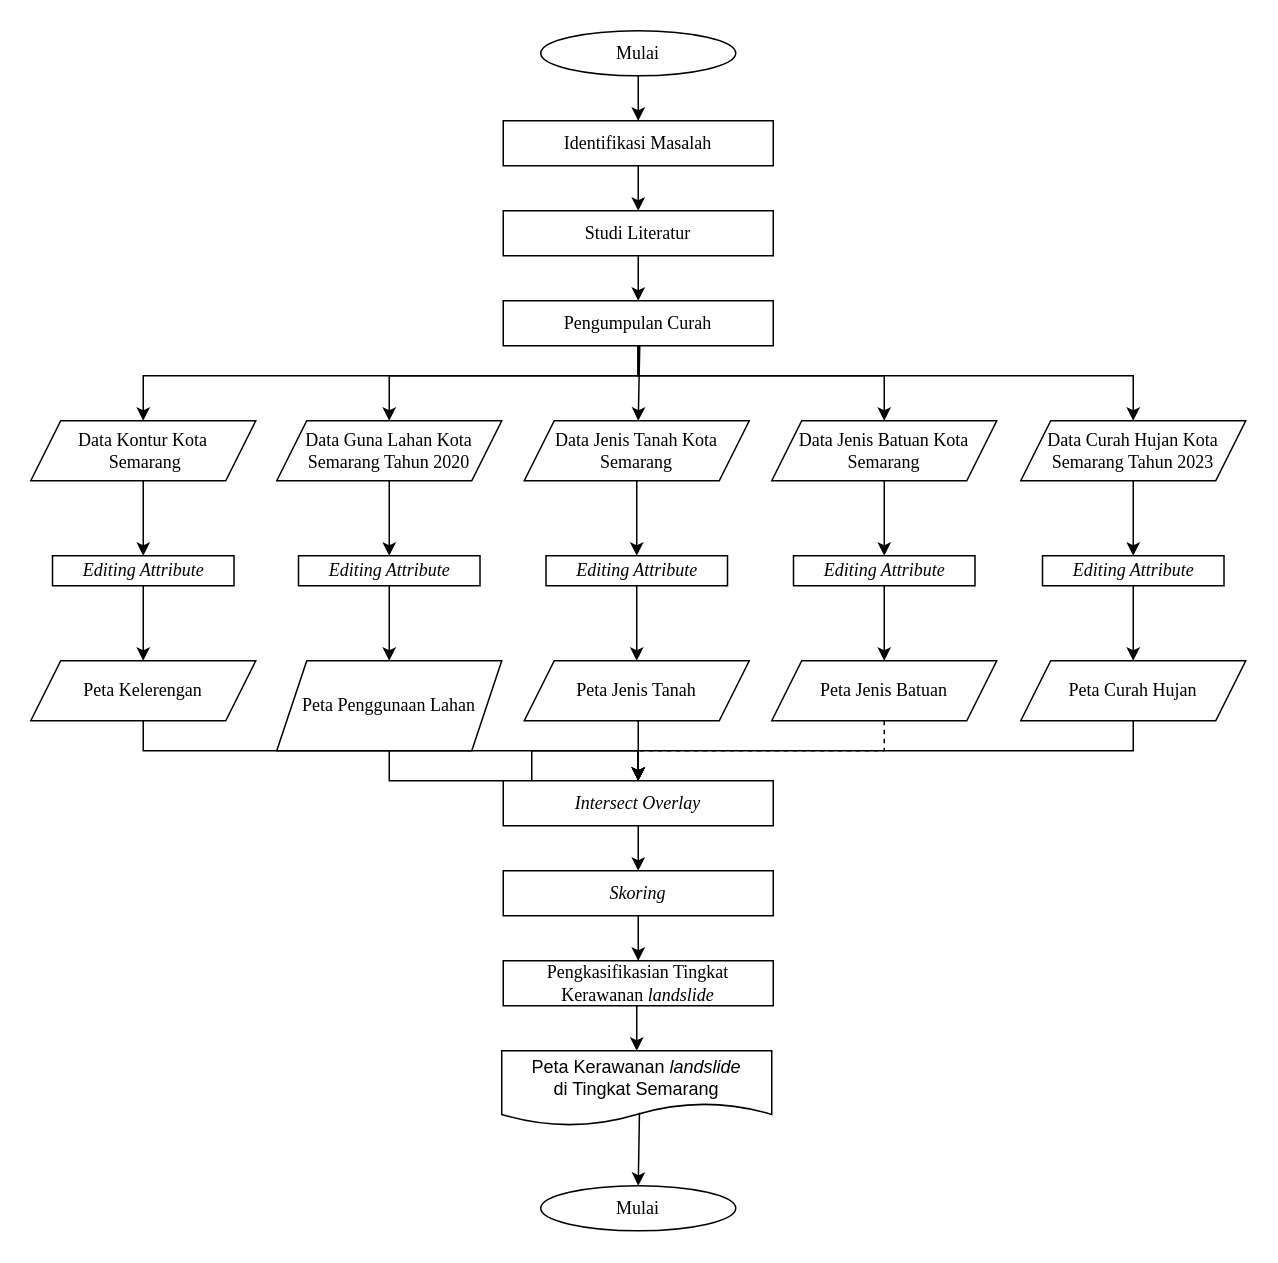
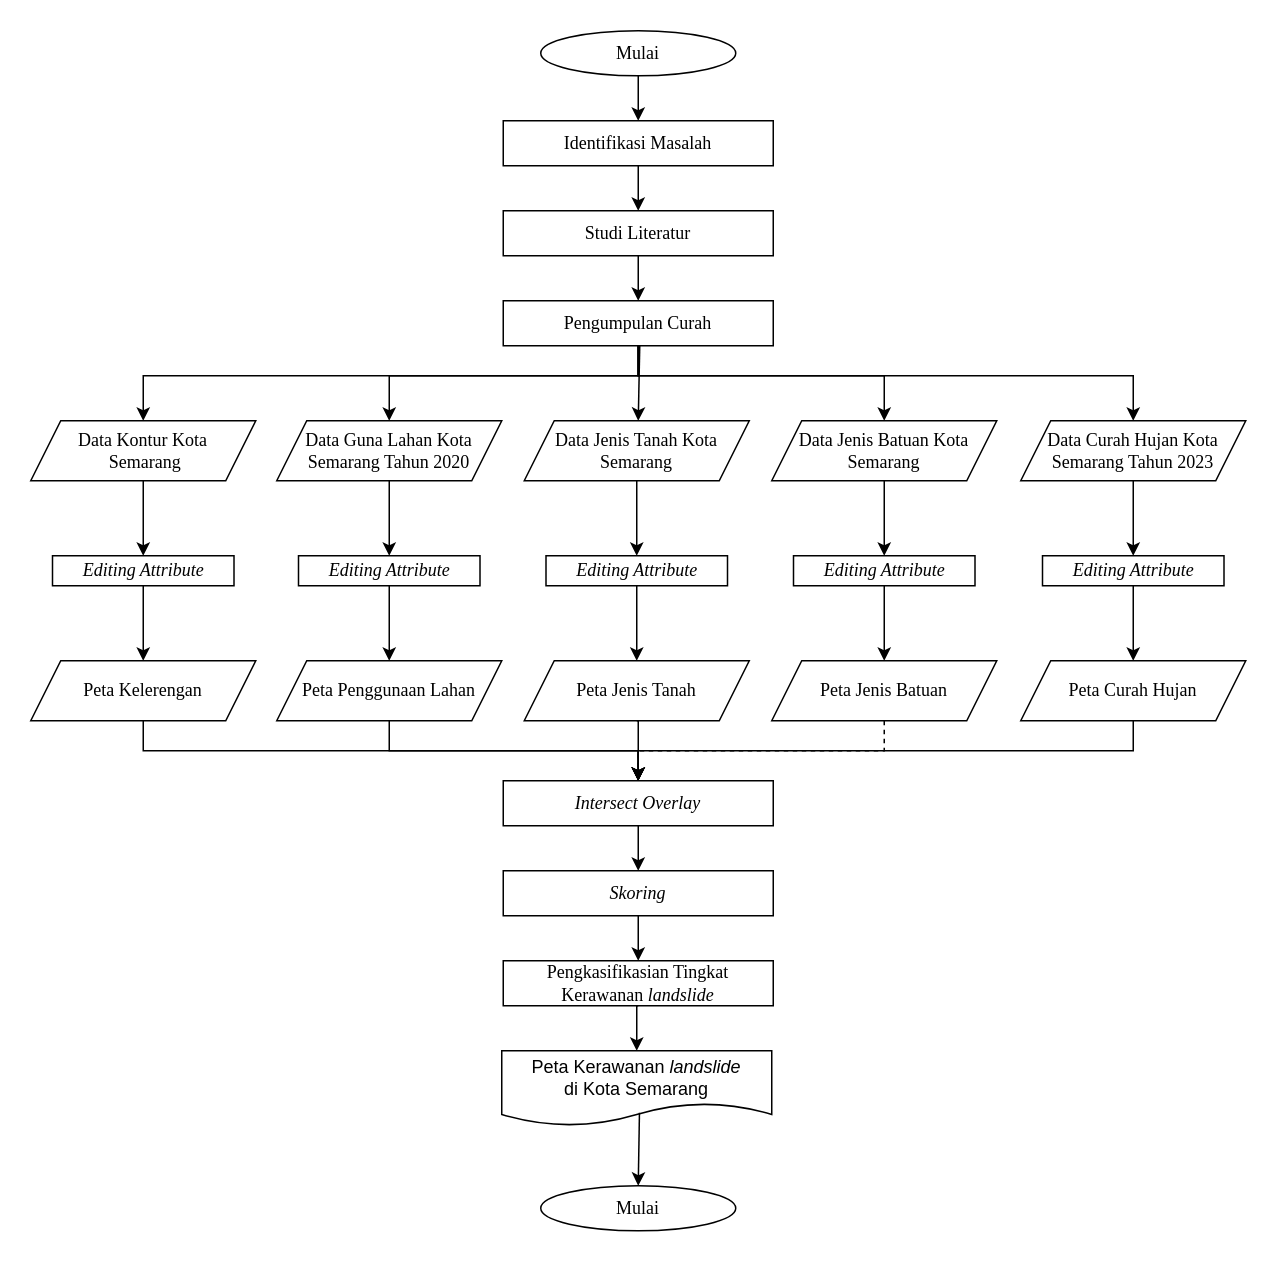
- <mxCell id="17" value="Peta Penggunaan Lahan" style="shape=parallelogram;perimeter=parallelogramPerimeter;whiteSpace=wrap;html=1;fixedSize=1;fontFamily=Times New Roman;" vertex="1" parent="1"><mxGeometry x="184" y="440" width="150" height="60" as="geometry" /></mxCell>
+ <mxCell id="17" value="Peta Penggunaan Lahan" style="shape=parallelogram;perimeter=parallelogramPerimeter;whiteSpace=wrap;html=1;fixedSize=1;fontFamily=Times New Roman;" vertex="1" parent="1"><mxGeometry x="184" y="440" width="150" height="40" as="geometry" /></mxCell>
- <mxCell id="50" value="Peta Kerawanan &lt;i&gt;landslide&lt;/i&gt;&lt;br&gt;di Tingkat Semarang" style="shape=document;whiteSpace=wrap;html=1;boundedLbl=1;rounded=0;fontSize=12;" vertex="1" parent="1"><mxGeometry x="334" y="700" width="180" height="50" as="geometry" /></mxCell>
+ <mxCell id="50" value="Peta Kerawanan &lt;i&gt;landslide&lt;/i&gt;&lt;br&gt;di Kota Semarang" style="shape=document;whiteSpace=wrap;html=1;boundedLbl=1;rounded=0;fontSize=12;" vertex="1" parent="1"><mxGeometry x="334" y="700" width="180" height="50" as="geometry" /></mxCell>
